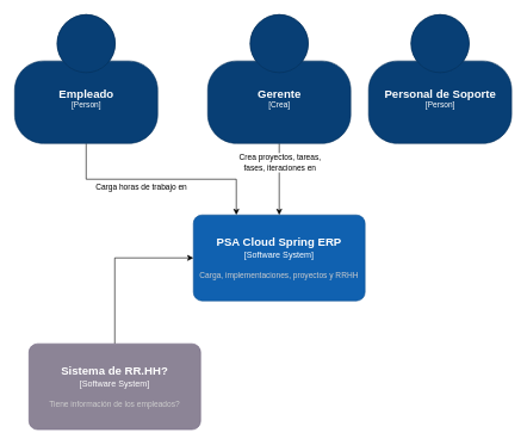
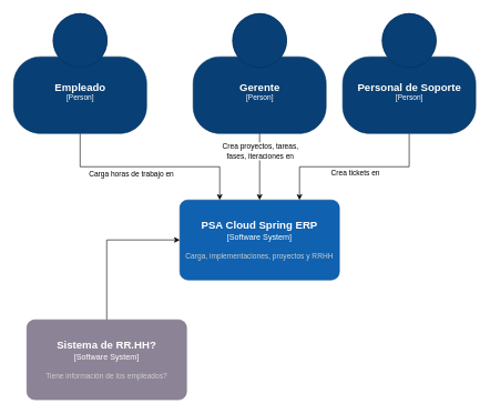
- <mxCell id="8" value="&lt;font style=&quot;font-size: 16px&quot;&gt;&lt;b&gt;Gerente&lt;/b&gt;&lt;/font&gt;&lt;div&gt;[Crea]&lt;/div&gt;&lt;br&gt;&lt;div&gt;&lt;font style=&quot;font-size: 11px&quot;&gt;&lt;font color=&quot;#cccccc&quot;&gt;&lt;/font&gt;&lt;/div&gt;" style="html=1;fontSize=11;dashed=0;whitespace=wrap;fillColor=#083F75;strokeColor=#06315C;fontColor=#ffffff;shape=mxgraph.c4.person2;align=center;metaEdit=1;points=[[0.5,0,0],[1,0.5,0],[1,0.75,0],[0.75,1,0],[0.5,1,0],[0.25,1,0],[0,0.75,0],[0,0.5,0]];resizable=0;" vertex="1" parent="1"><mxGeometry x="290" y="20" width="200" height="180" as="geometry" /></mxCell>
+ <mxCell id="8" value="&lt;font style=&quot;font-size: 16px&quot;&gt;&lt;b&gt;Gerente&lt;/b&gt;&lt;/font&gt;&lt;div&gt;[Person]&lt;/div&gt;&lt;br&gt;&lt;div&gt;&lt;font style=&quot;font-size: 11px&quot;&gt;&lt;font color=&quot;#cccccc&quot;&gt;&lt;/font&gt;&lt;/div&gt;" style="html=1;fontSize=11;dashed=0;whitespace=wrap;fillColor=#083F75;strokeColor=#06315C;fontColor=#ffffff;shape=mxgraph.c4.person2;align=center;metaEdit=1;points=[[0.5,0,0],[1,0.5,0],[1,0.75,0],[0.75,1,0],[0.5,1,0],[0.25,1,0],[0,0.75,0],[0,0.5,0]];resizable=0;" vertex="1" parent="1"><mxGeometry x="290" y="20" width="200" height="180" as="geometry" /></mxCell>
+ <mxCell id="9" style="edgeStyle=orthogonalEdgeStyle;rounded=0;orthogonalLoop=1;jettySize=auto;html=1;entryX=0.75;entryY=0;entryDx=0;entryDy=0;entryPerimeter=0;exitX=0.5;exitY=1;exitDx=0;exitDy=0;exitPerimeter=0;" edge="1" parent="1" source="11" target="5"><mxGeometry relative="1" as="geometry" /></mxCell>
+ <mxCell id="10" value="Crea tickets en" style="edgeLabel;html=1;align=center;verticalAlign=middle;resizable=0;points=[];" vertex="1" connectable="0" parent="9"><mxGeometry x="0.213" y="1" relative="1" as="geometry"><mxPoint x="29" y="8" as="offset" /></mxGeometry></mxCell>
